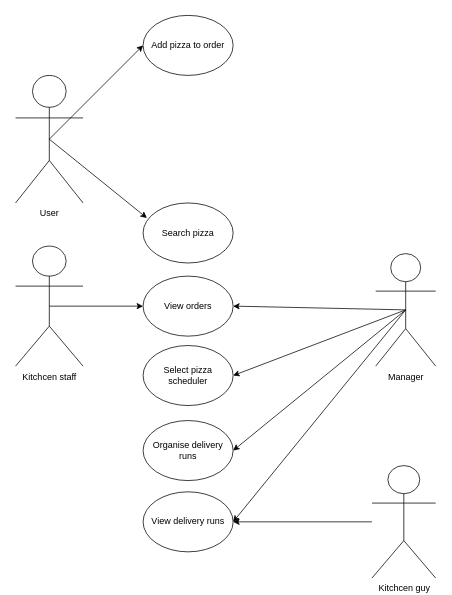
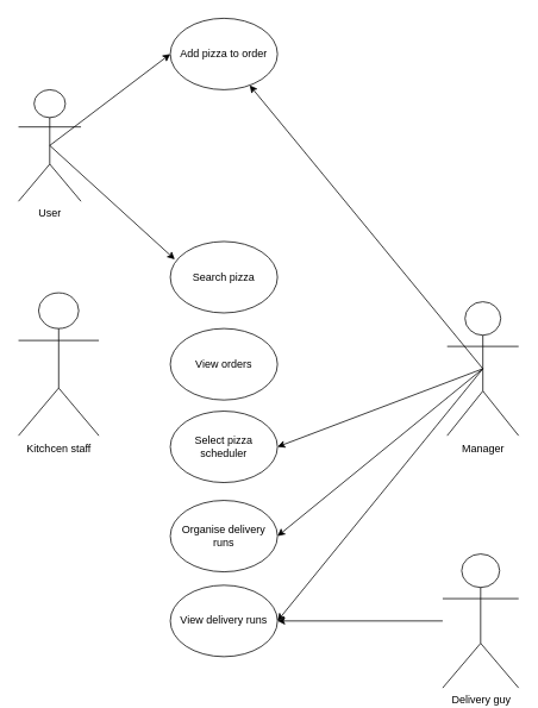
- <mxCell id="2" value="&lt;div&gt;User&lt;/div&gt;&lt;div&gt;&lt;br&gt;&lt;/div&gt;" style="shape=umlActor;verticalLabelPosition=bottom;labelBackgroundColor=#ffffff;verticalAlign=top;html=1;outlineConnect=0;" parent="1" vertex="1"><mxGeometry x="20" y="100" width="90" height="170" as="geometry" /></mxCell>
+ <mxCell id="2" value="&lt;div&gt;User&lt;/div&gt;&lt;div&gt;&lt;br&gt;&lt;/div&gt;" style="shape=umlActor;verticalLabelPosition=bottom;labelBackgroundColor=#ffffff;verticalAlign=top;html=1;outlineConnect=0;" parent="1" vertex="1"><mxGeometry x="20" y="100" width="70" height="125" as="geometry" /></mxCell>
- <mxCell id="6" value="" style="endArrow=classic;html=1;exitX=0.5;exitY=0.5;exitDx=0;exitDy=0;exitPerimeter=0;entryX=0;entryY=0.5;entryDx=0;entryDy=0;" parent="1" source="5" target="7" edge="1"><mxGeometry width="50" height="50" relative="1" as="geometry"><mxPoint x="120" y="440" as="sourcePoint" /><mxPoint x="200" y="480" as="targetPoint" /></mxGeometry></mxCell>
- <mxCell id="16" value="" style="endArrow=classic;html=1;entryX=1;entryY=0.5;entryDx=0;entryDy=0;exitX=0.5;exitY=0.5;exitDx=0;exitDy=0;exitPerimeter=0;" edge="1" parent="1" source="8" target="7"><mxGeometry width="50" height="50" relative="1" as="geometry"><mxPoint x="390" y="410" as="sourcePoint" /><mxPoint x="440" y="360" as="targetPoint" /></mxGeometry></mxCell>
+ <mxCell id="16" value="" style="endArrow=classic;html=1;exitX=0.5;exitY=0.5;exitDx=0;exitDy=0;exitPerimeter=0;" edge="1" parent="1" source="8" target="13"><mxGeometry width="50" height="50" relative="1" as="geometry"><mxPoint x="390" y="410" as="sourcePoint" /><mxPoint x="440" y="360" as="targetPoint" /></mxGeometry></mxCell>
- <mxCell id="11" value="&lt;div&gt;Kitchcen guy&lt;/div&gt;" style="shape=umlActor;verticalLabelPosition=bottom;labelBackgroundColor=#ffffff;verticalAlign=top;html=1;outlineConnect=0;" parent="1" vertex="1"><mxGeometry x="495" y="620" width="85" height="150" as="geometry" /></mxCell>
+ <mxCell id="11" value="&lt;div&gt;Delivery guy&lt;/div&gt;" style="shape=umlActor;verticalLabelPosition=bottom;labelBackgroundColor=#ffffff;verticalAlign=top;html=1;outlineConnect=0;" parent="1" vertex="1"><mxGeometry x="495" y="620" width="85" height="150" as="geometry" /></mxCell>
